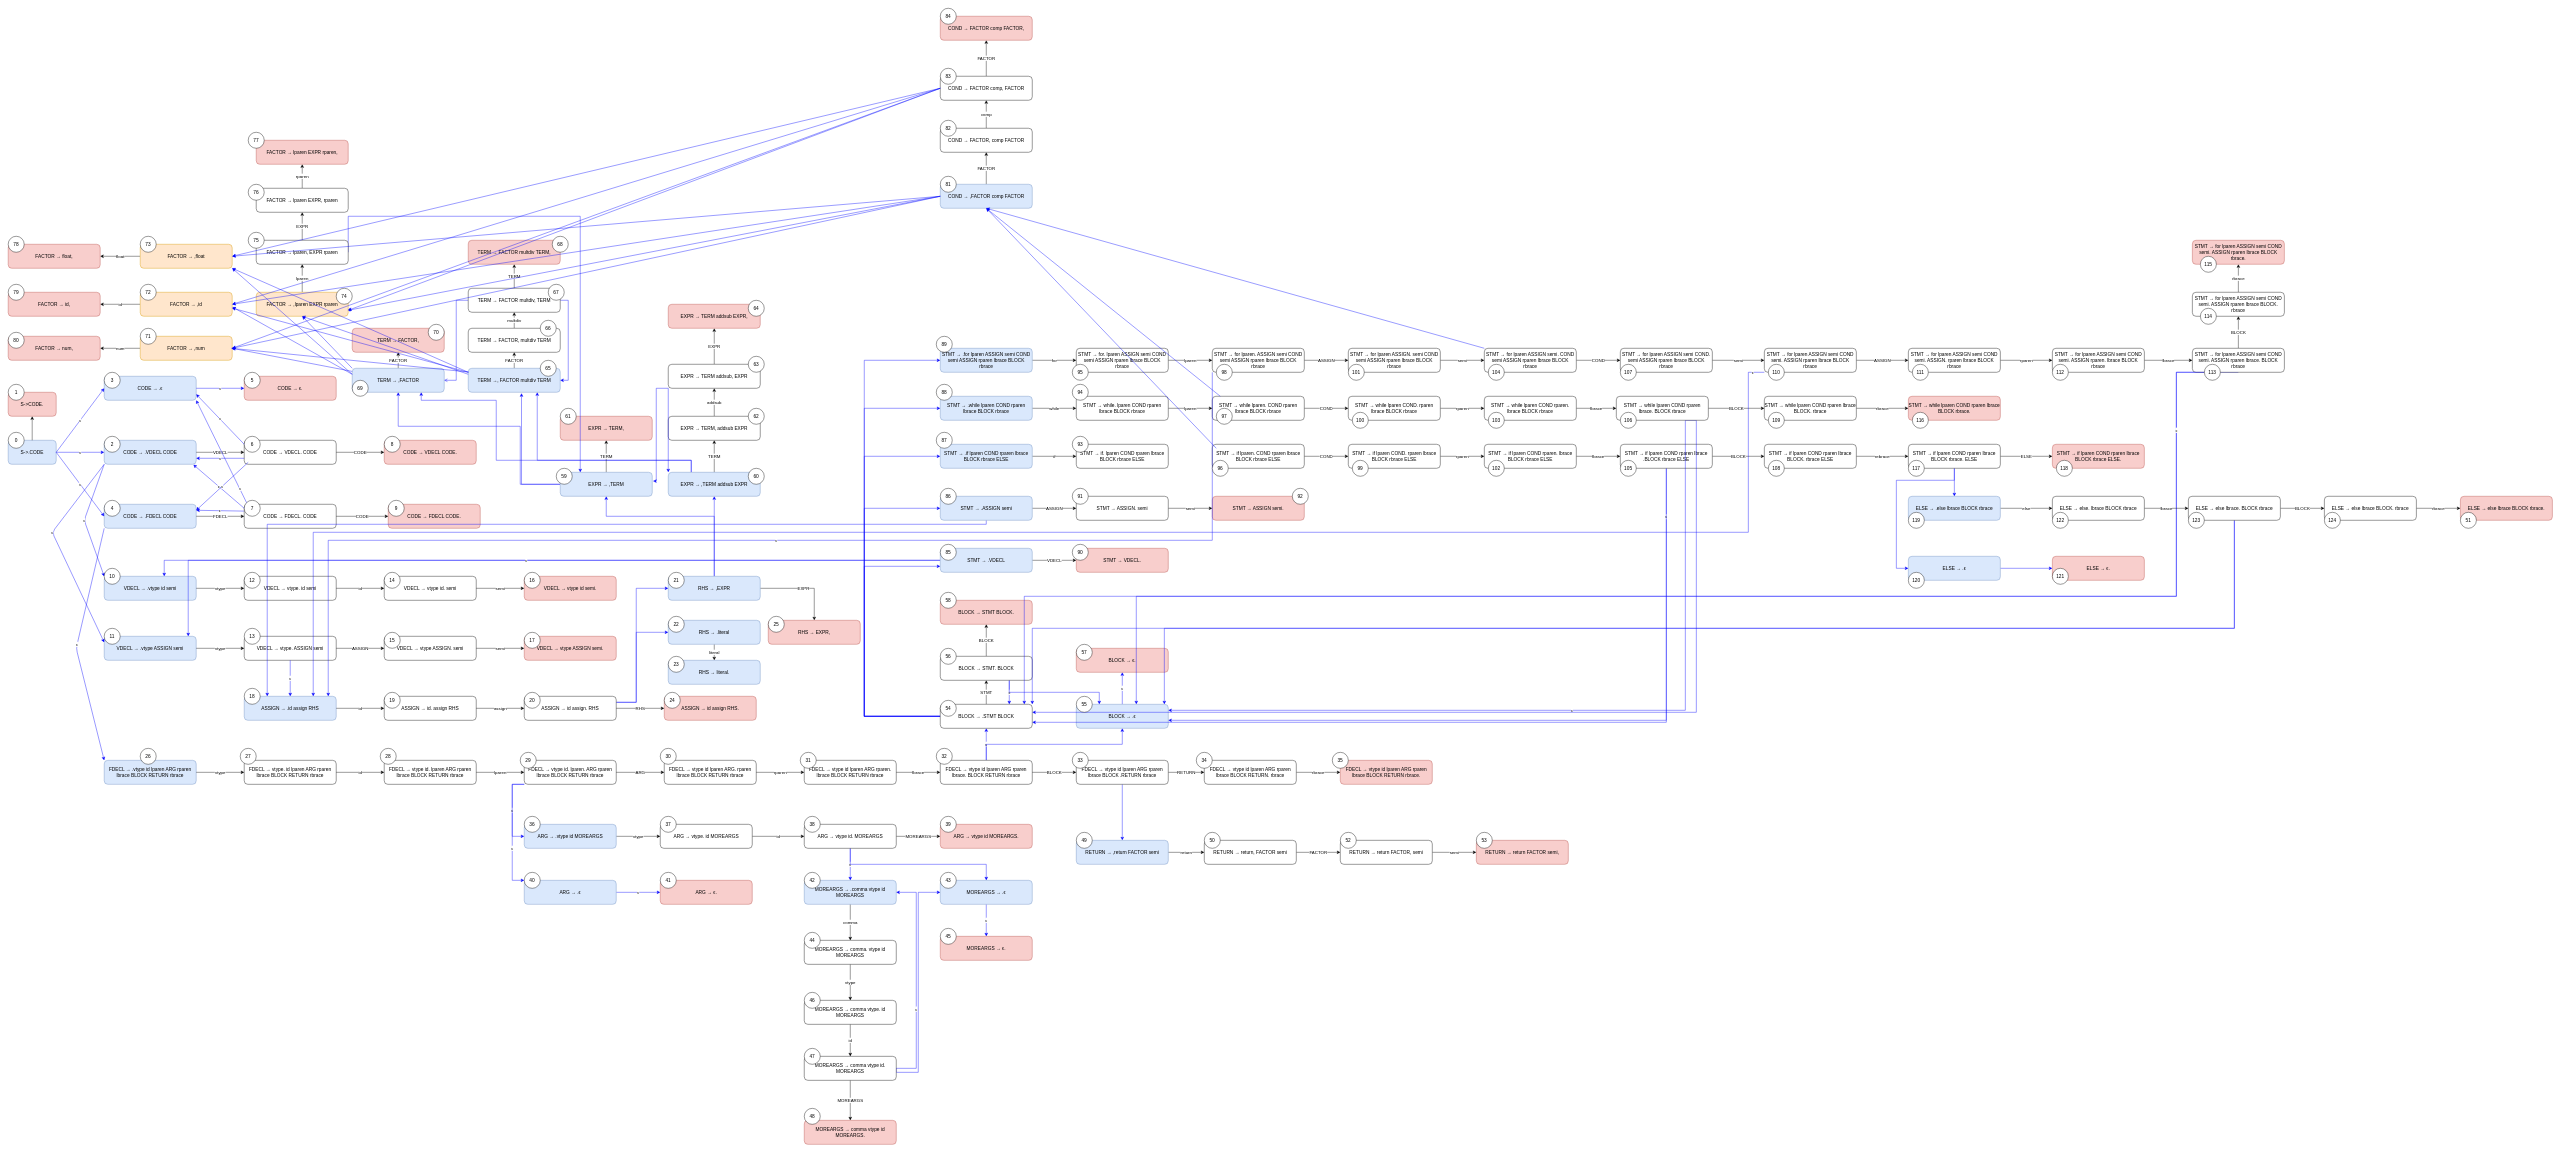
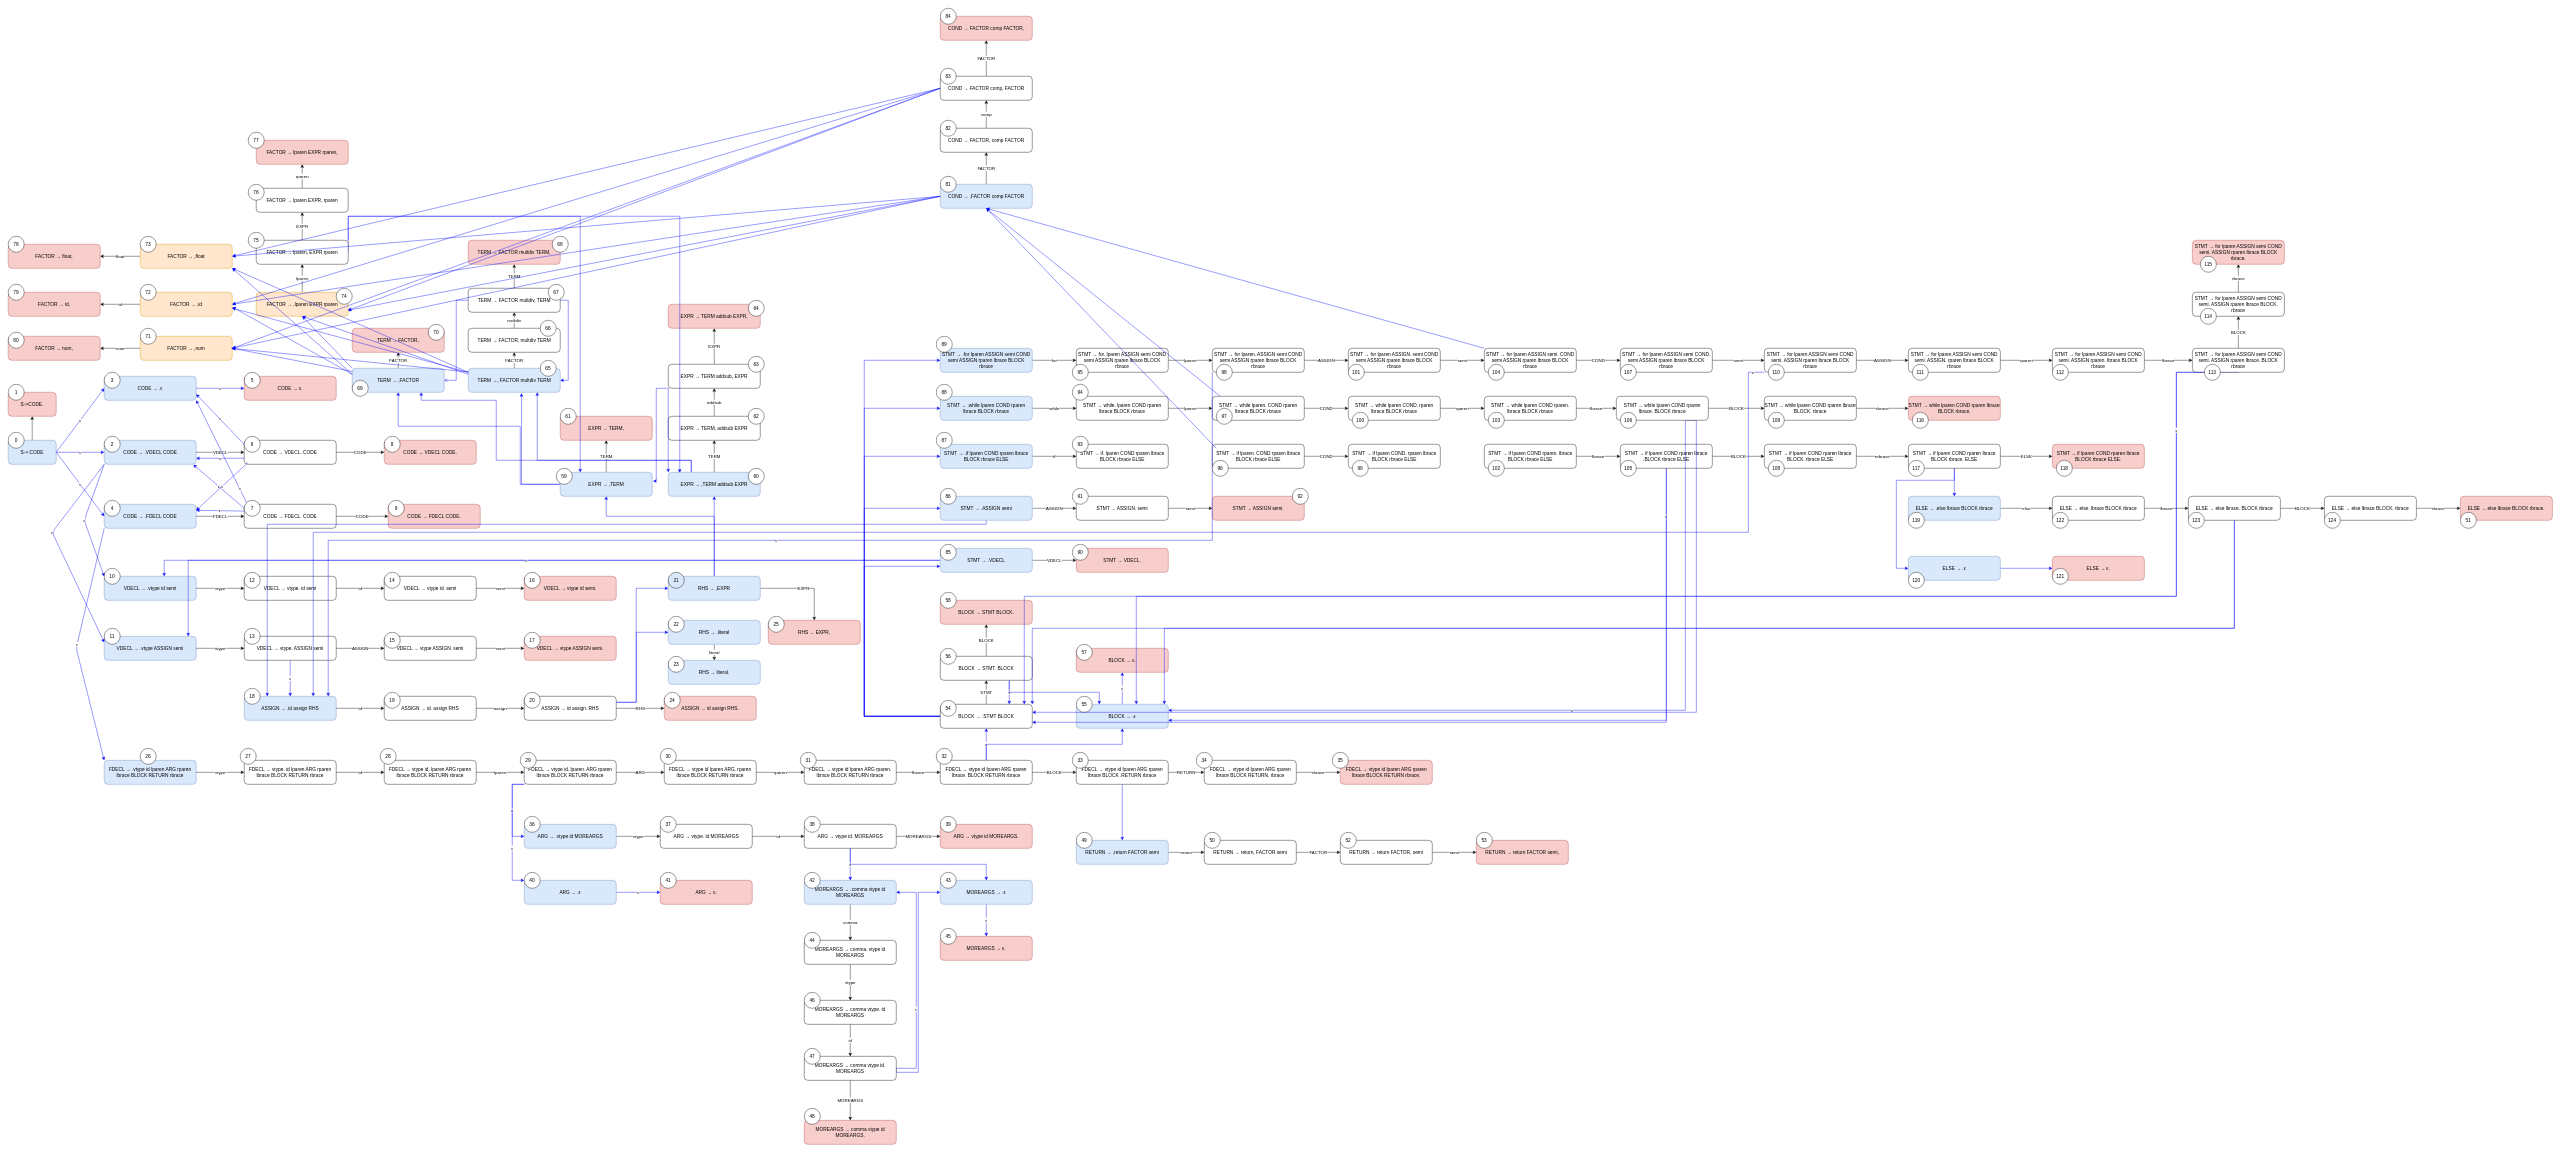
- <mxCell id="134" value="rparen" style="edgeStyle=orthogonalEdgeStyle;rounded=0;orthogonalLoop=1;jettySize=auto;html=1;exitX=1;exitY=0.5;exitDx=0;exitDy=0;entryX=0;entryY=0.5;entryDx=0;entryDy=0;strokeColor=#000000;" parent="1" source="135" target="137" edge="1"><mxGeometry relative="1" as="geometry" /></mxCell>
+ <mxCell id="241" style="edgeStyle=orthogonalEdgeStyle;rounded=0;orthogonalLoop=1;jettySize=auto;html=1;exitX=1;exitY=0;exitDx=0;exitDy=0;entryX=0.125;entryY=0.014;entryDx=0;entryDy=0;entryPerimeter=0;strokeColor=#0000FF;" parent="1" source="242" target="214" edge="1"><mxGeometry relative="1" as="geometry"><Array as="points"><mxPoint x="870" y="540" /><mxPoint x="1699" y="540" /></Array></mxGeometry></mxCell>
- <mxCell id="311" value="21" style="ellipse;whiteSpace=wrap;html=1;" parent="1" vertex="1"><mxGeometry x="1670" y="1430" width="40" height="40" as="geometry" /></mxCell>
+ <mxCell id="311" value="21" style="ellipse;whiteSpace=wrap;html=1;fillColor=#dae8fc;" parent="1" vertex="1"><mxGeometry x="1670" y="1430" width="40" height="40" as="geometry" /></mxCell>
